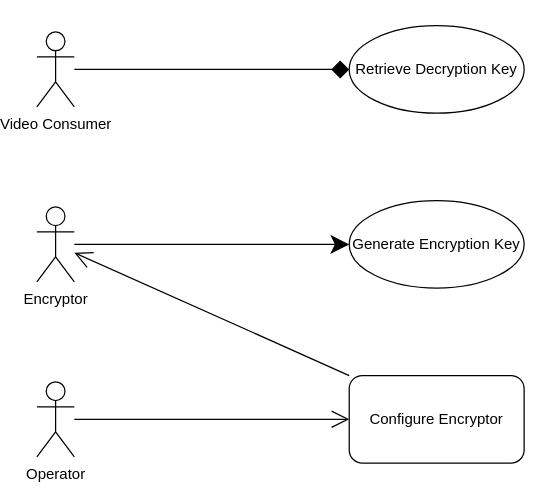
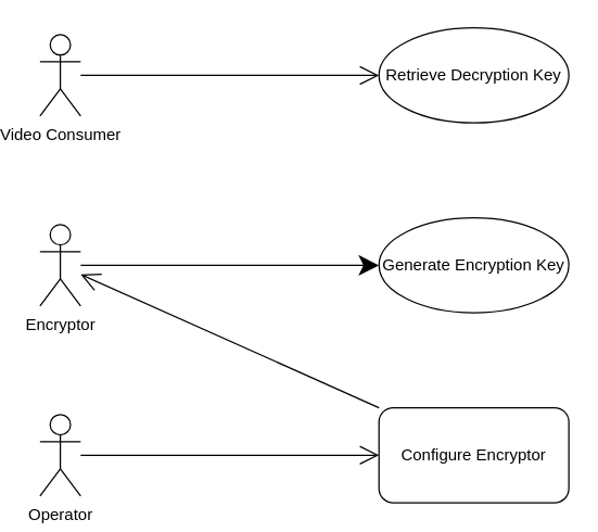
- <mxCell id="7" value="" style="endArrow=diamond;endFill=1;endSize=12;html=1;entryX=0;entryY=0.5;entryDx=0;entryDy=0;" parent="1" source="3" target="5" edge="1"><mxGeometry width="160" relative="1" as="geometry"><mxPoint x="140" y="95" as="sourcePoint" /><mxPoint x="330" y="54" as="targetPoint" /></mxGeometry></mxCell>
+ <mxCell id="7" value="" style="endArrow=open;endFill=1;endSize=12;html=1;entryX=0;entryY=0.5;entryDx=0;entryDy=0;" parent="1" source="3" target="5" edge="1"><mxGeometry width="160" relative="1" as="geometry"><mxPoint x="140" y="95" as="sourcePoint" /><mxPoint x="330" y="54" as="targetPoint" /></mxGeometry></mxCell>
